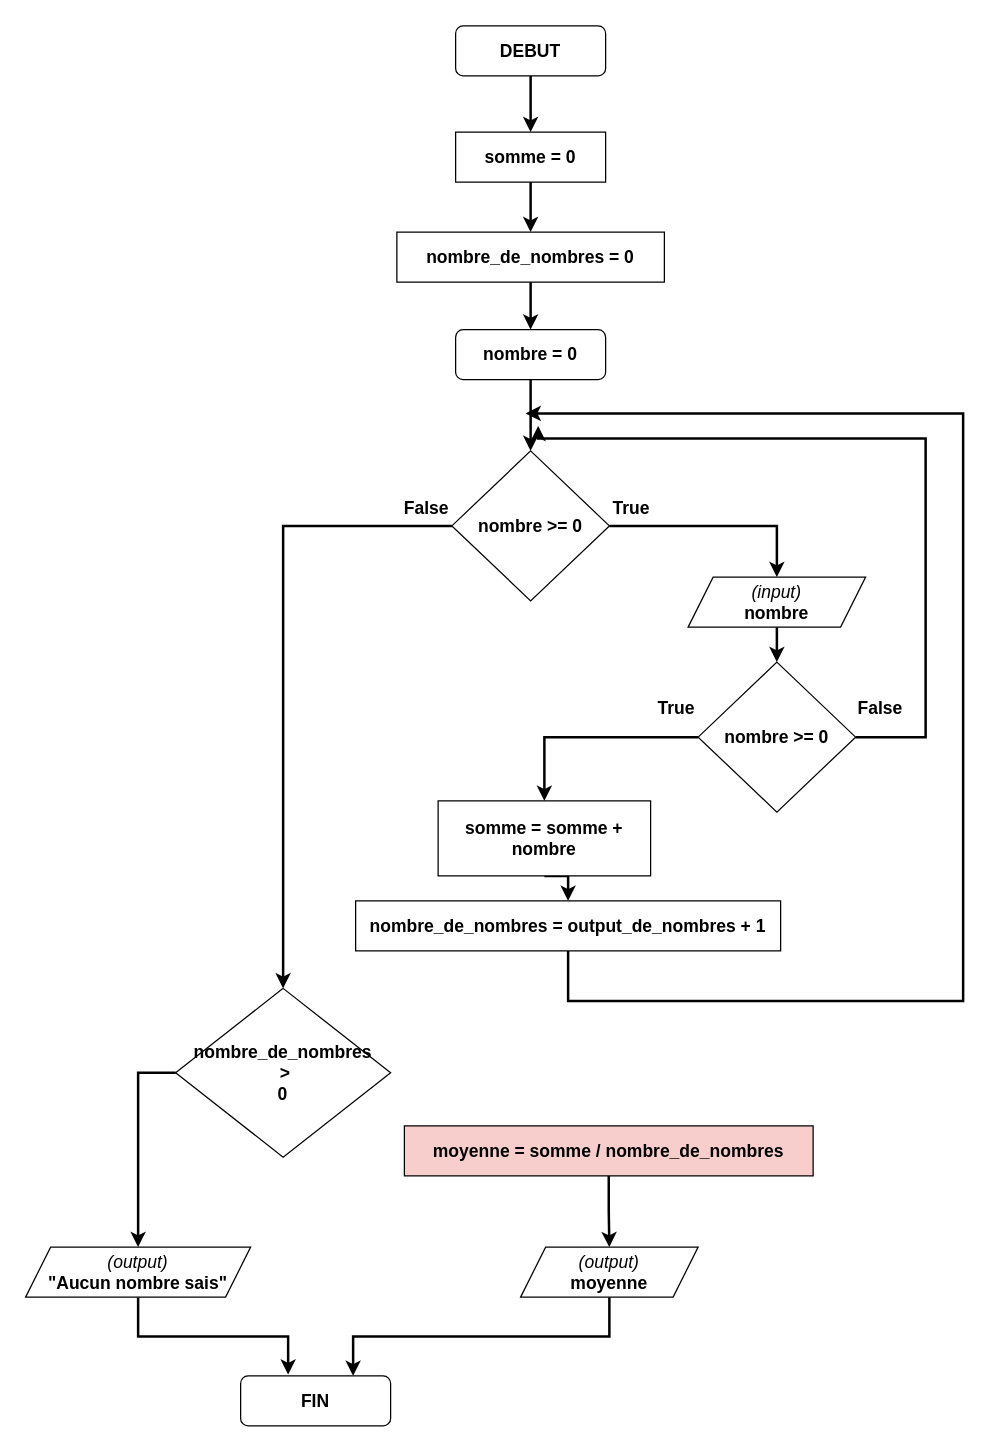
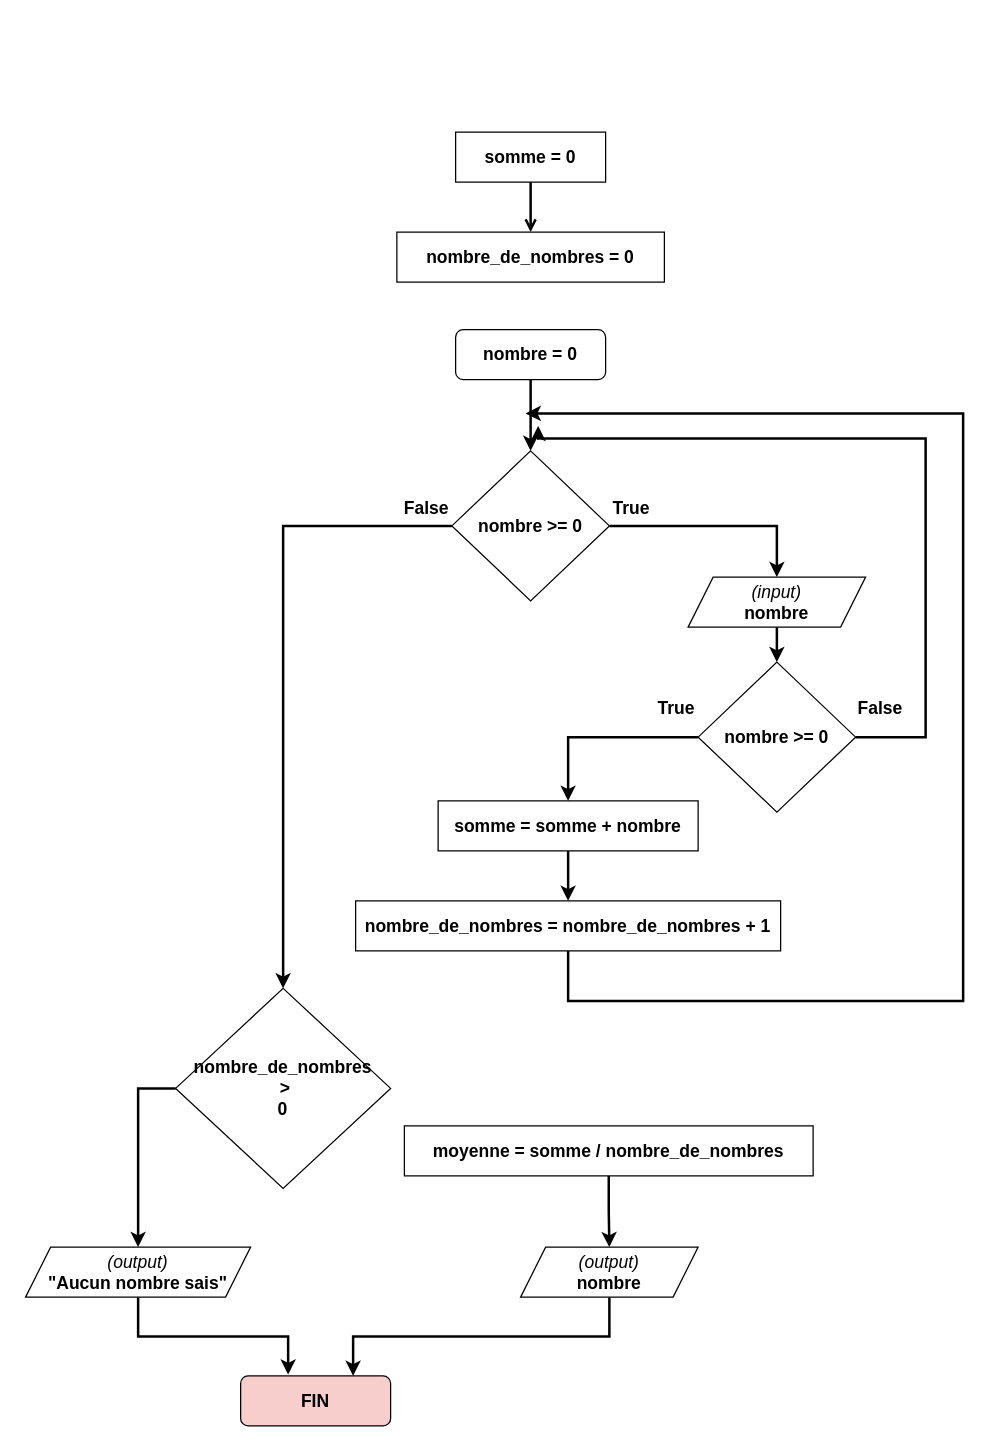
- <mxCell id="3" value="&lt;font style=&quot;font-size: 14px;&quot;&gt;&lt;b&gt;DEBUT&lt;/b&gt;&lt;/font&gt;" style="rounded=1;whiteSpace=wrap;html=1;" parent="1" vertex="1"><mxGeometry x="364" y="20" width="120" height="40" as="geometry" /></mxCell>
- <mxCell id="2" style="edgeStyle=orthogonalEdgeStyle;rounded=0;orthogonalLoop=1;jettySize=auto;html=1;exitX=0.5;exitY=1;exitDx=0;exitDy=0;entryX=0.5;entryY=0;entryDx=0;entryDy=0;strokeWidth=2;" parent="1" source="3" target="17" edge="1"><mxGeometry relative="1" as="geometry" /></mxCell>
- <mxCell id="16" style="edgeStyle=orthogonalEdgeStyle;rounded=0;orthogonalLoop=1;jettySize=auto;html=1;exitX=0.5;exitY=1;exitDx=0;exitDy=0;strokeWidth=2;fontSize=14;" parent="1" source="17" target="6" edge="1"><mxGeometry relative="1" as="geometry" /></mxCell>
+ <mxCell id="16" style="edgeStyle=orthogonalEdgeStyle;rounded=0;orthogonalLoop=1;jettySize=auto;html=1;exitX=0.5;exitY=1;exitDx=0;exitDy=0;strokeWidth=2;fontSize=14;endArrow=open;" parent="1" source="17" target="6" edge="1"><mxGeometry relative="1" as="geometry" /></mxCell>
- <mxCell id="5" style="edgeStyle=orthogonalEdgeStyle;rounded=0;orthogonalLoop=1;jettySize=auto;html=1;exitX=0.5;exitY=1;exitDx=0;exitDy=0;entryX=0.5;entryY=0;entryDx=0;entryDy=0;strokeWidth=2;fontSize=14;" parent="1" source="6" target="8" edge="1"><mxGeometry relative="1" as="geometry" /></mxCell>
- <mxCell id="24" value="&lt;b&gt;somme = somme + nombre&lt;/b&gt;" style="rounded=0;whiteSpace=wrap;html=1;fontSize=14;" parent="1" vertex="1"><mxGeometry x="350" y="640" width="170" height="60" as="geometry" /></mxCell>
+ <mxCell id="24" value="&lt;b&gt;somme = somme + nombre&lt;/b&gt;" style="rounded=0;whiteSpace=wrap;html=1;fontSize=14;" parent="1" vertex="1"><mxGeometry x="350" y="640" width="208" height="40" as="geometry" /></mxCell>
- <mxCell id="25" value="&lt;b&gt;nombre_de_nombres = output_de_nombres + 1&lt;/b&gt;" style="rounded=0;whiteSpace=wrap;html=1;fontSize=14;" parent="1" vertex="1"><mxGeometry x="284" y="720" width="340" height="40" as="geometry" /></mxCell>
+ <mxCell id="25" value="&lt;b&gt;nombre_de_nombres = nombre_de_nombres + 1&lt;/b&gt;" style="rounded=0;whiteSpace=wrap;html=1;fontSize=14;" parent="1" vertex="1"><mxGeometry x="284" y="720" width="340" height="40" as="geometry" /></mxCell>
- <mxCell id="29" value="&lt;b&gt;nombre_de_nombres&lt;br&gt;&amp;nbsp;&amp;gt; &lt;br&gt;0&lt;/b&gt;" style="rhombus;whiteSpace=wrap;html=1;fontSize=14;" parent="1" vertex="1"><mxGeometry x="140" y="790" width="172" height="135" as="geometry" /></mxCell>
+ <mxCell id="29" value="&lt;b&gt;nombre_de_nombres&lt;br&gt;&amp;nbsp;&amp;gt; &lt;br&gt;0&lt;/b&gt;" style="rhombus;whiteSpace=wrap;html=1;fontSize=14;" parent="1" vertex="1"><mxGeometry x="140" y="790" width="172" height="160" as="geometry" /></mxCell>
- <mxCell id="33" value="&lt;b&gt;moyenne = somme / nombre_de_nombres&lt;/b&gt;" style="rounded=0;whiteSpace=wrap;html=1;fontSize=14;fillColor=#f8cecc;" parent="1" vertex="1"><mxGeometry x="323" y="900" width="327" height="40" as="geometry" /></mxCell>
+ <mxCell id="33" value="&lt;b&gt;moyenne = somme / nombre_de_nombres&lt;/b&gt;" style="rounded=0;whiteSpace=wrap;html=1;fontSize=14;" parent="1" vertex="1"><mxGeometry x="323" y="900" width="327" height="40" as="geometry" /></mxCell>
- <mxCell id="13" value="&lt;i&gt;(output)&lt;/i&gt;&lt;br&gt;&lt;b&gt;moyenne&lt;/b&gt;" style="shape=parallelogram;perimeter=parallelogramPerimeter;whiteSpace=wrap;html=1;fixedSize=1;fontSize=14;" parent="1" vertex="1"><mxGeometry x="416" y="997" width="142" height="40" as="geometry" /></mxCell>
+ <mxCell id="13" value="&lt;i&gt;(output)&lt;/i&gt;&lt;br&gt;&lt;b&gt;nombre&lt;/b&gt;" style="shape=parallelogram;perimeter=parallelogramPerimeter;whiteSpace=wrap;html=1;fixedSize=1;fontSize=14;" parent="1" vertex="1"><mxGeometry x="416" y="997" width="142" height="40" as="geometry" /></mxCell>
- <mxCell id="4" value="&lt;font style=&quot;font-size: 14px;&quot;&gt;&lt;b&gt;FIN&lt;/b&gt;&lt;/font&gt;" style="rounded=1;whiteSpace=wrap;html=1;" parent="1" vertex="1"><mxGeometry x="192" y="1100" width="120" height="40" as="geometry" /></mxCell>
+ <mxCell id="4" value="&lt;font style=&quot;font-size: 14px;&quot;&gt;&lt;b&gt;FIN&lt;/b&gt;&lt;/font&gt;" style="rounded=1;whiteSpace=wrap;html=1;fillColor=#f8cecc;" parent="1" vertex="1"><mxGeometry x="192" y="1100" width="120" height="40" as="geometry" /></mxCell>
